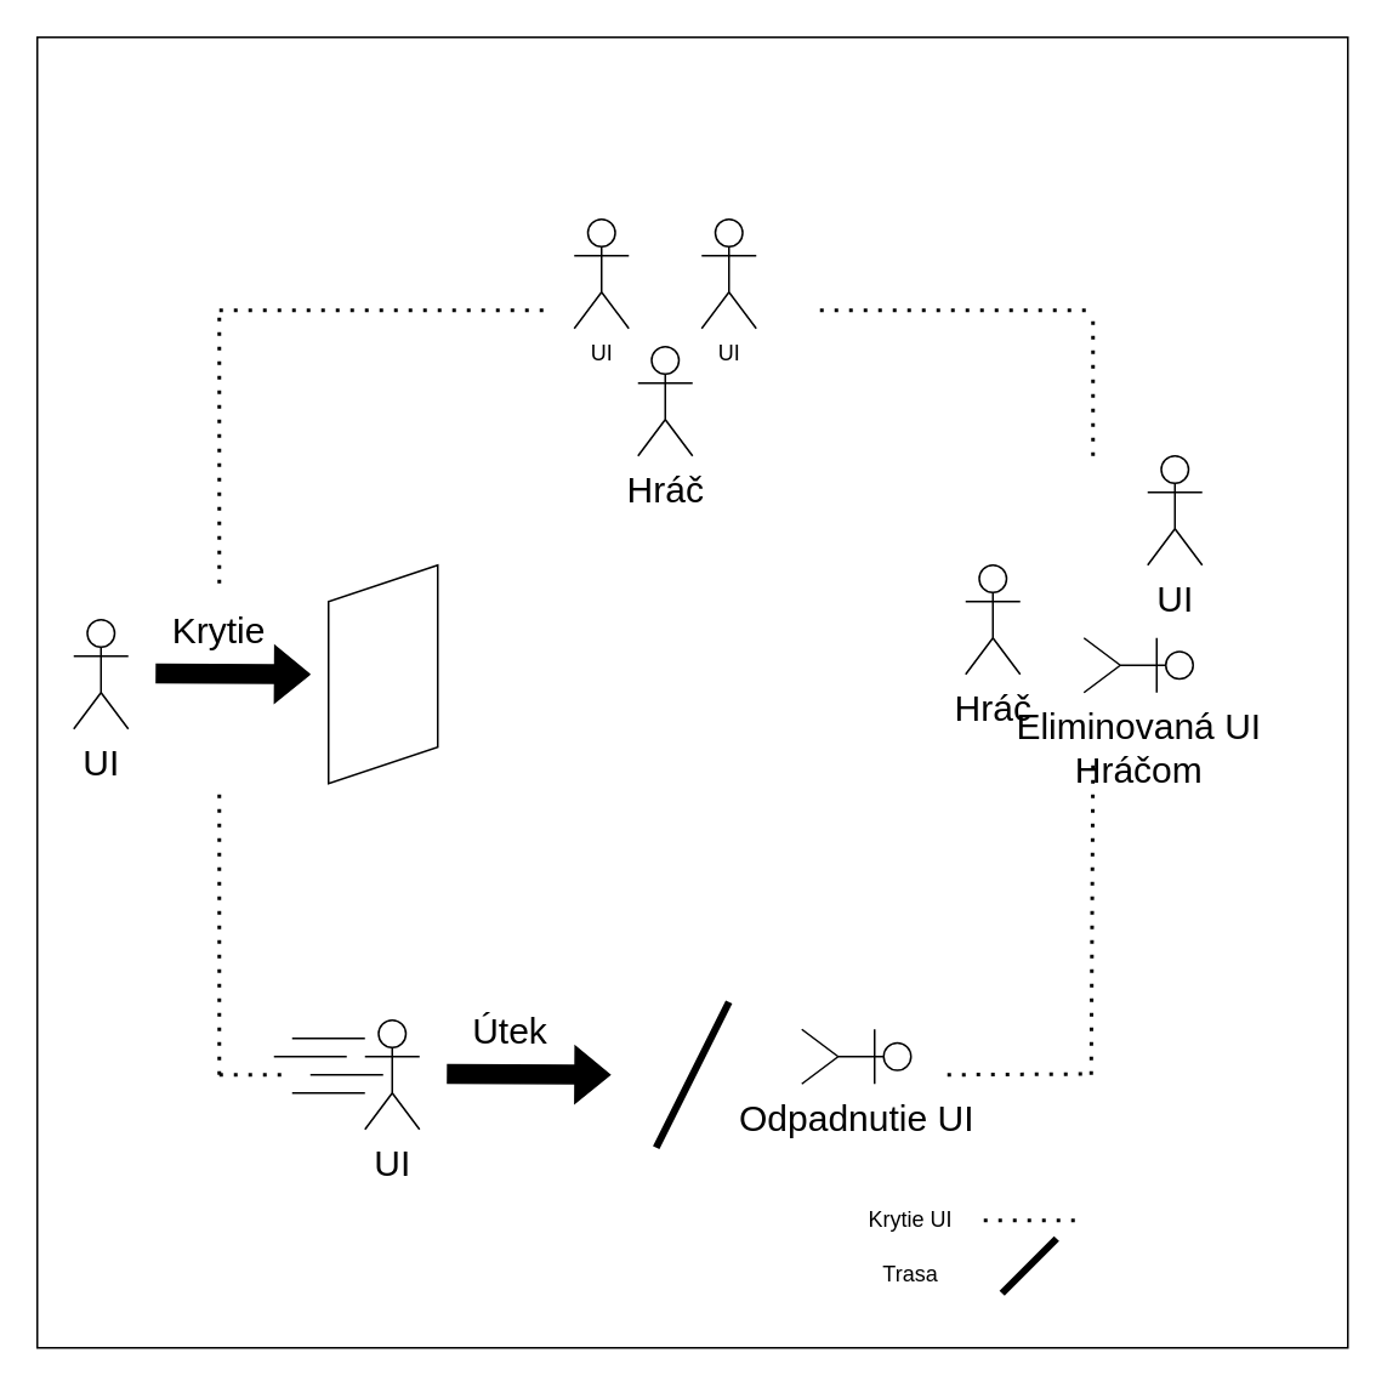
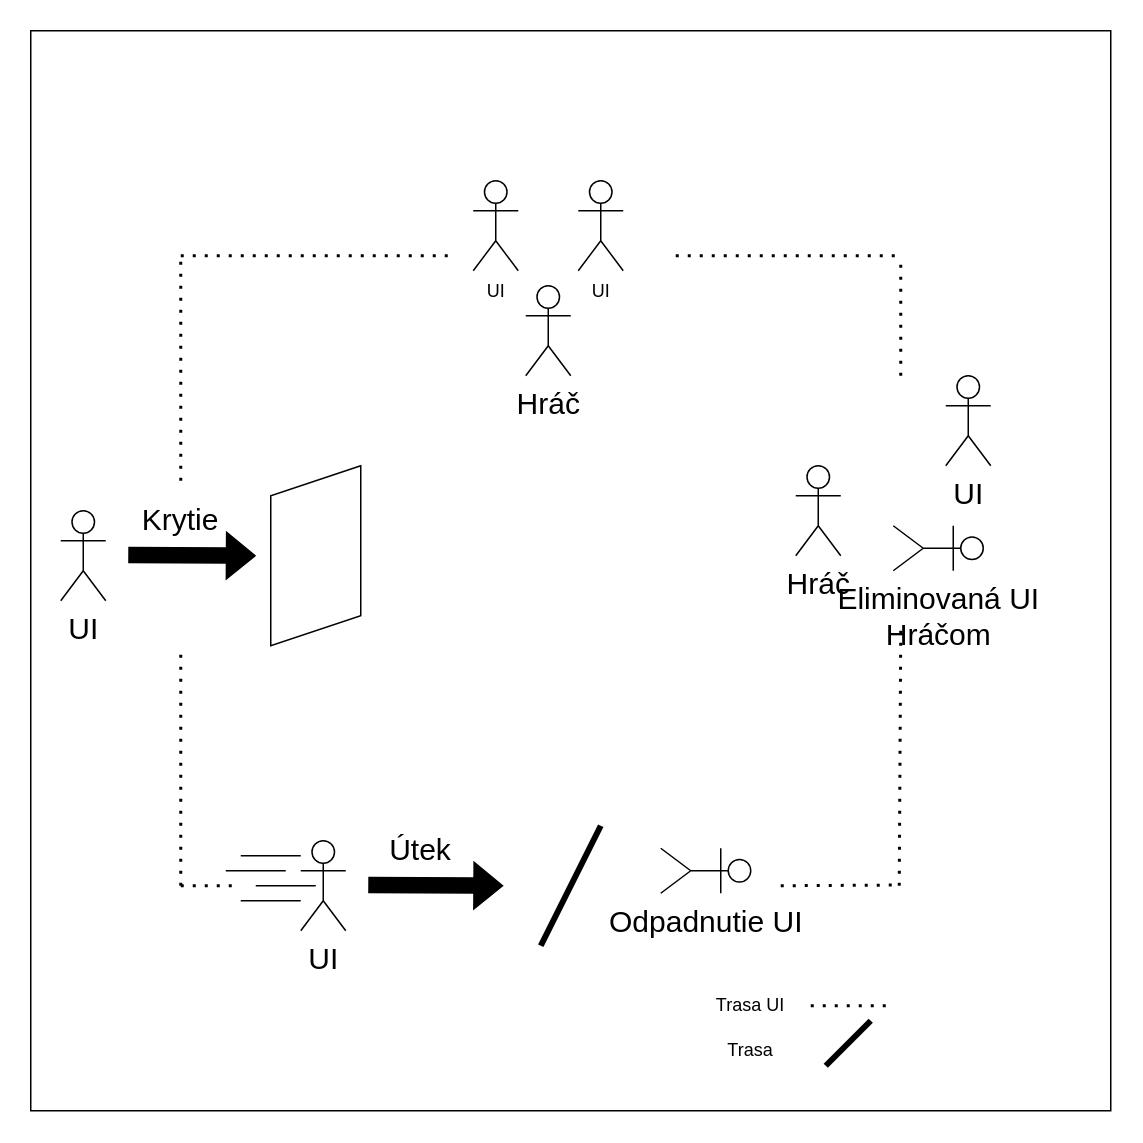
- <mxCell id="8" value="Krytie UI" style="text;html=1;strokeColor=none;fillColor=none;align=center;verticalAlign=middle;whiteSpace=wrap;rounded=0;" parent="1" vertex="1"><mxGeometry x="470" y="650" width="60" height="40" as="geometry" /></mxCell>
+ <mxCell id="8" value="Trasa UI" style="text;html=1;strokeColor=none;fillColor=none;align=center;verticalAlign=middle;whiteSpace=wrap;rounded=0;" parent="1" vertex="1"><mxGeometry x="470" y="650" width="60" height="40" as="geometry" /></mxCell>
